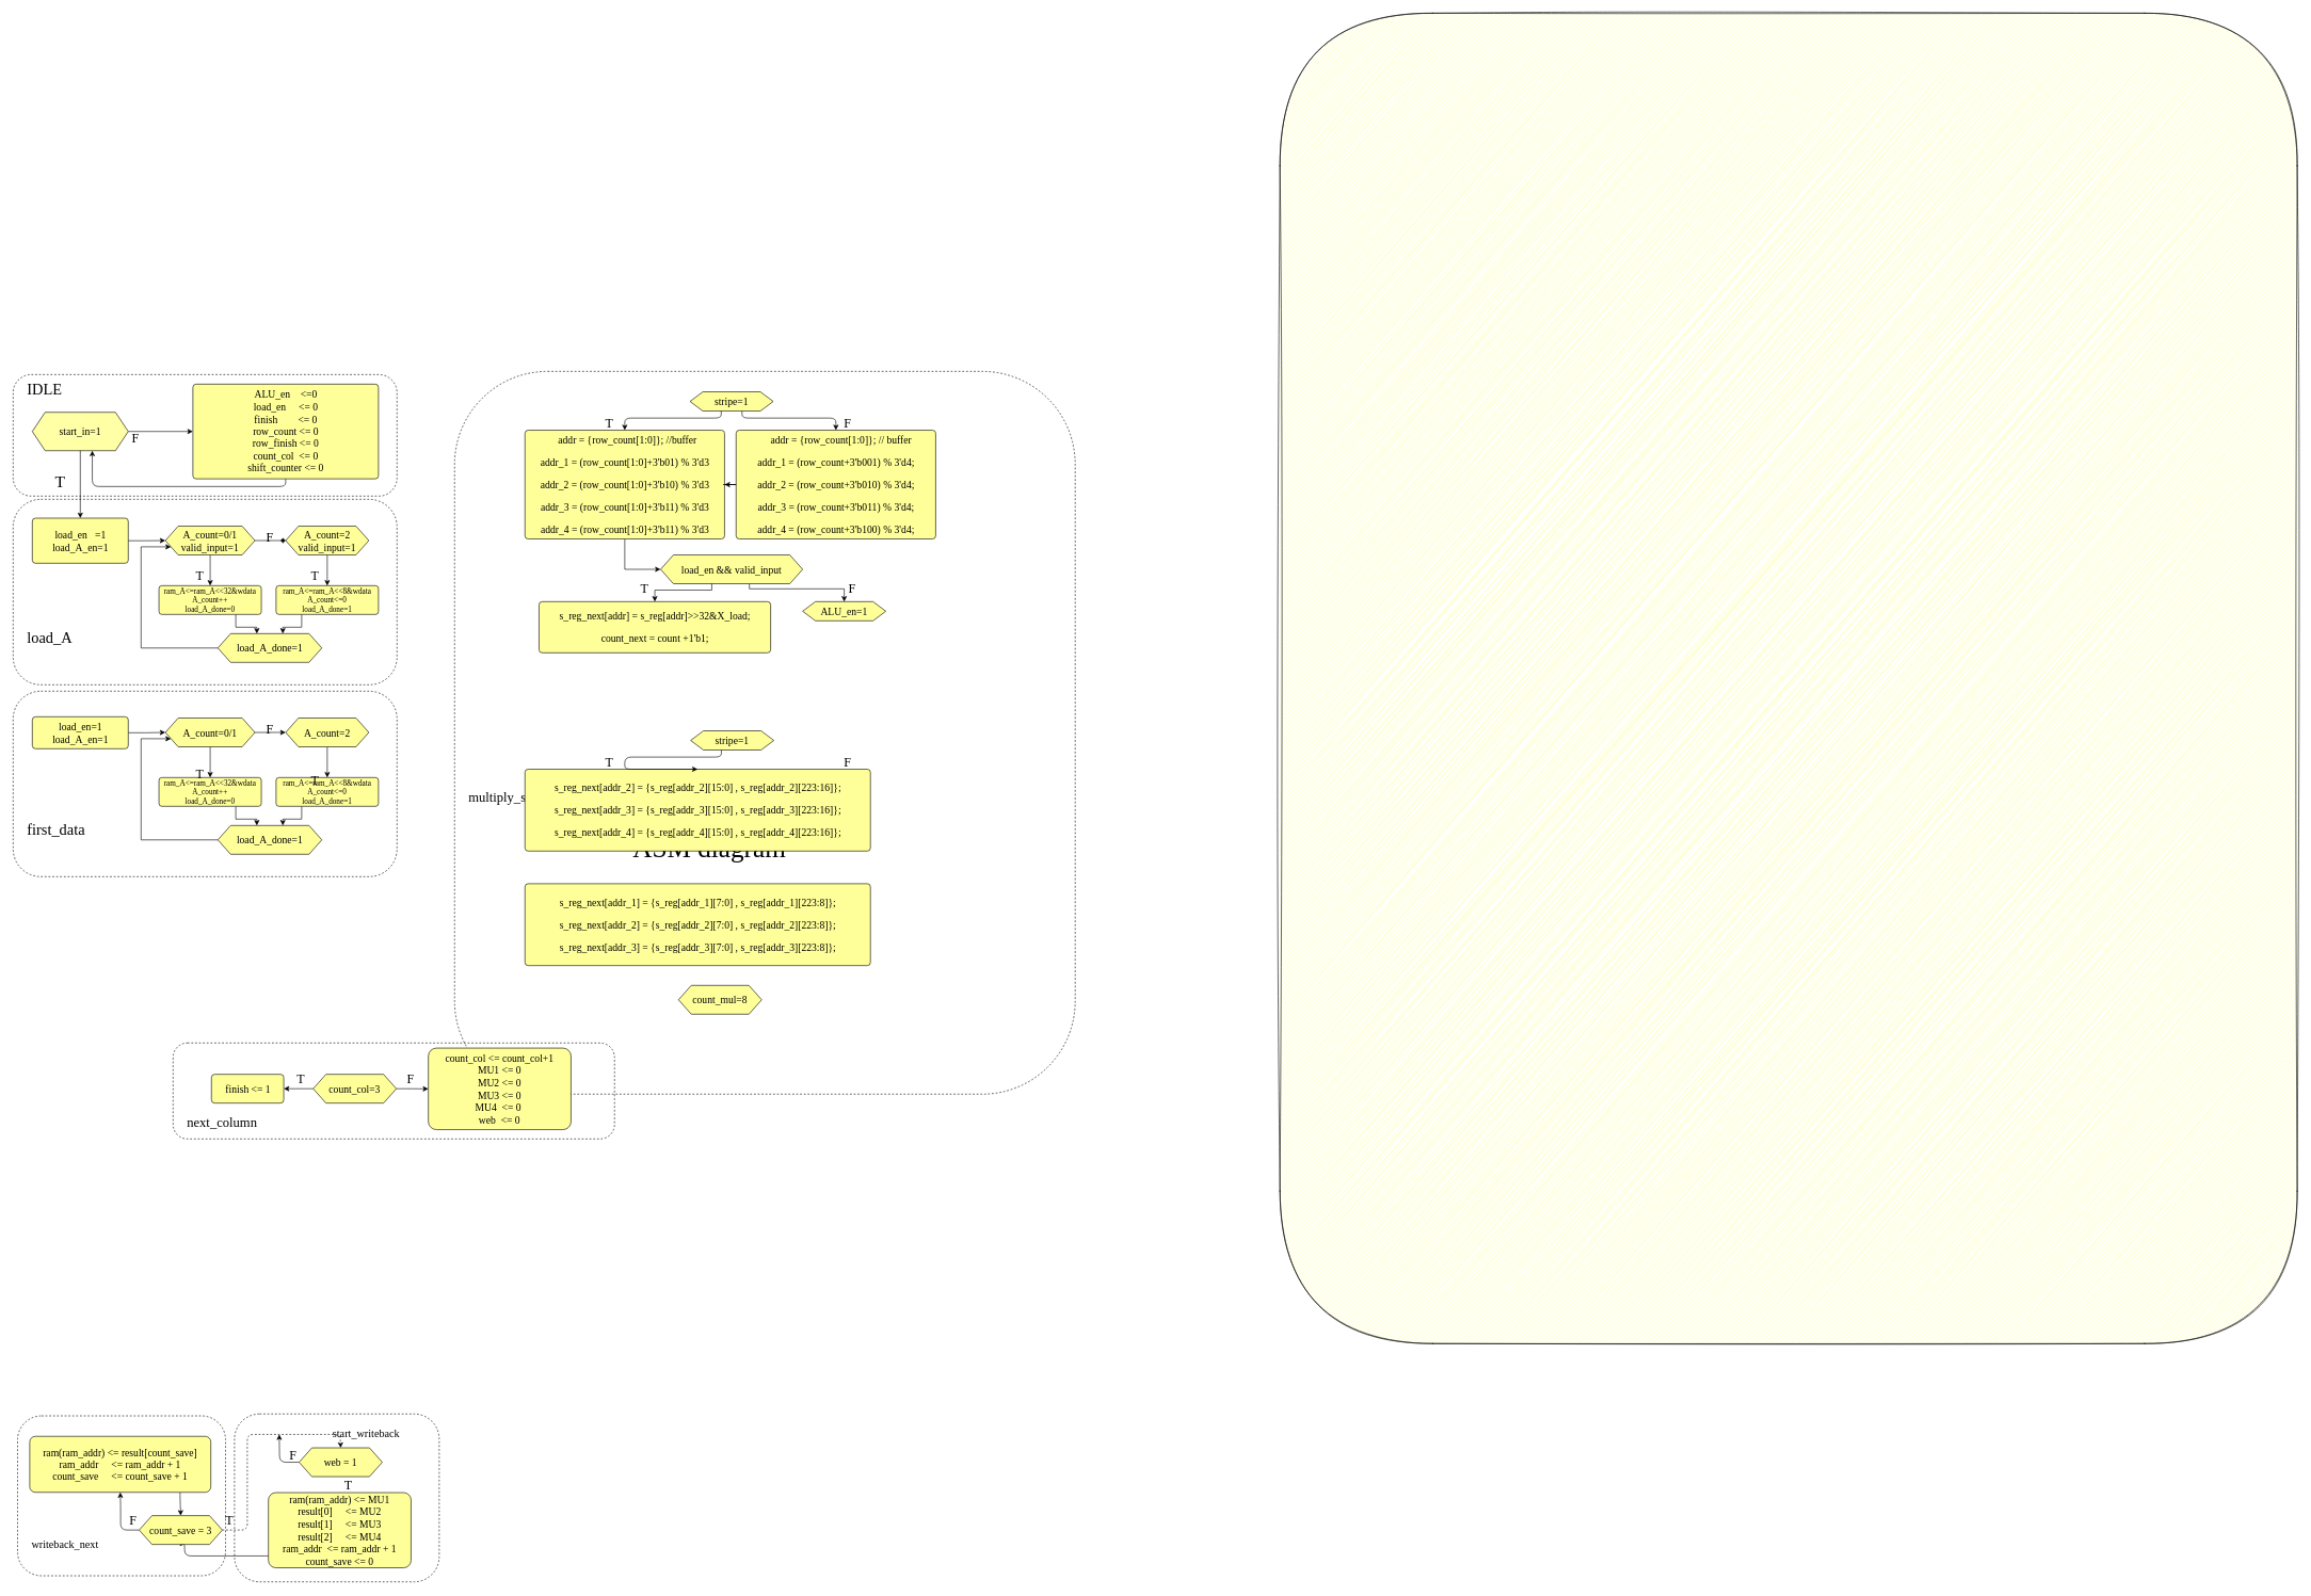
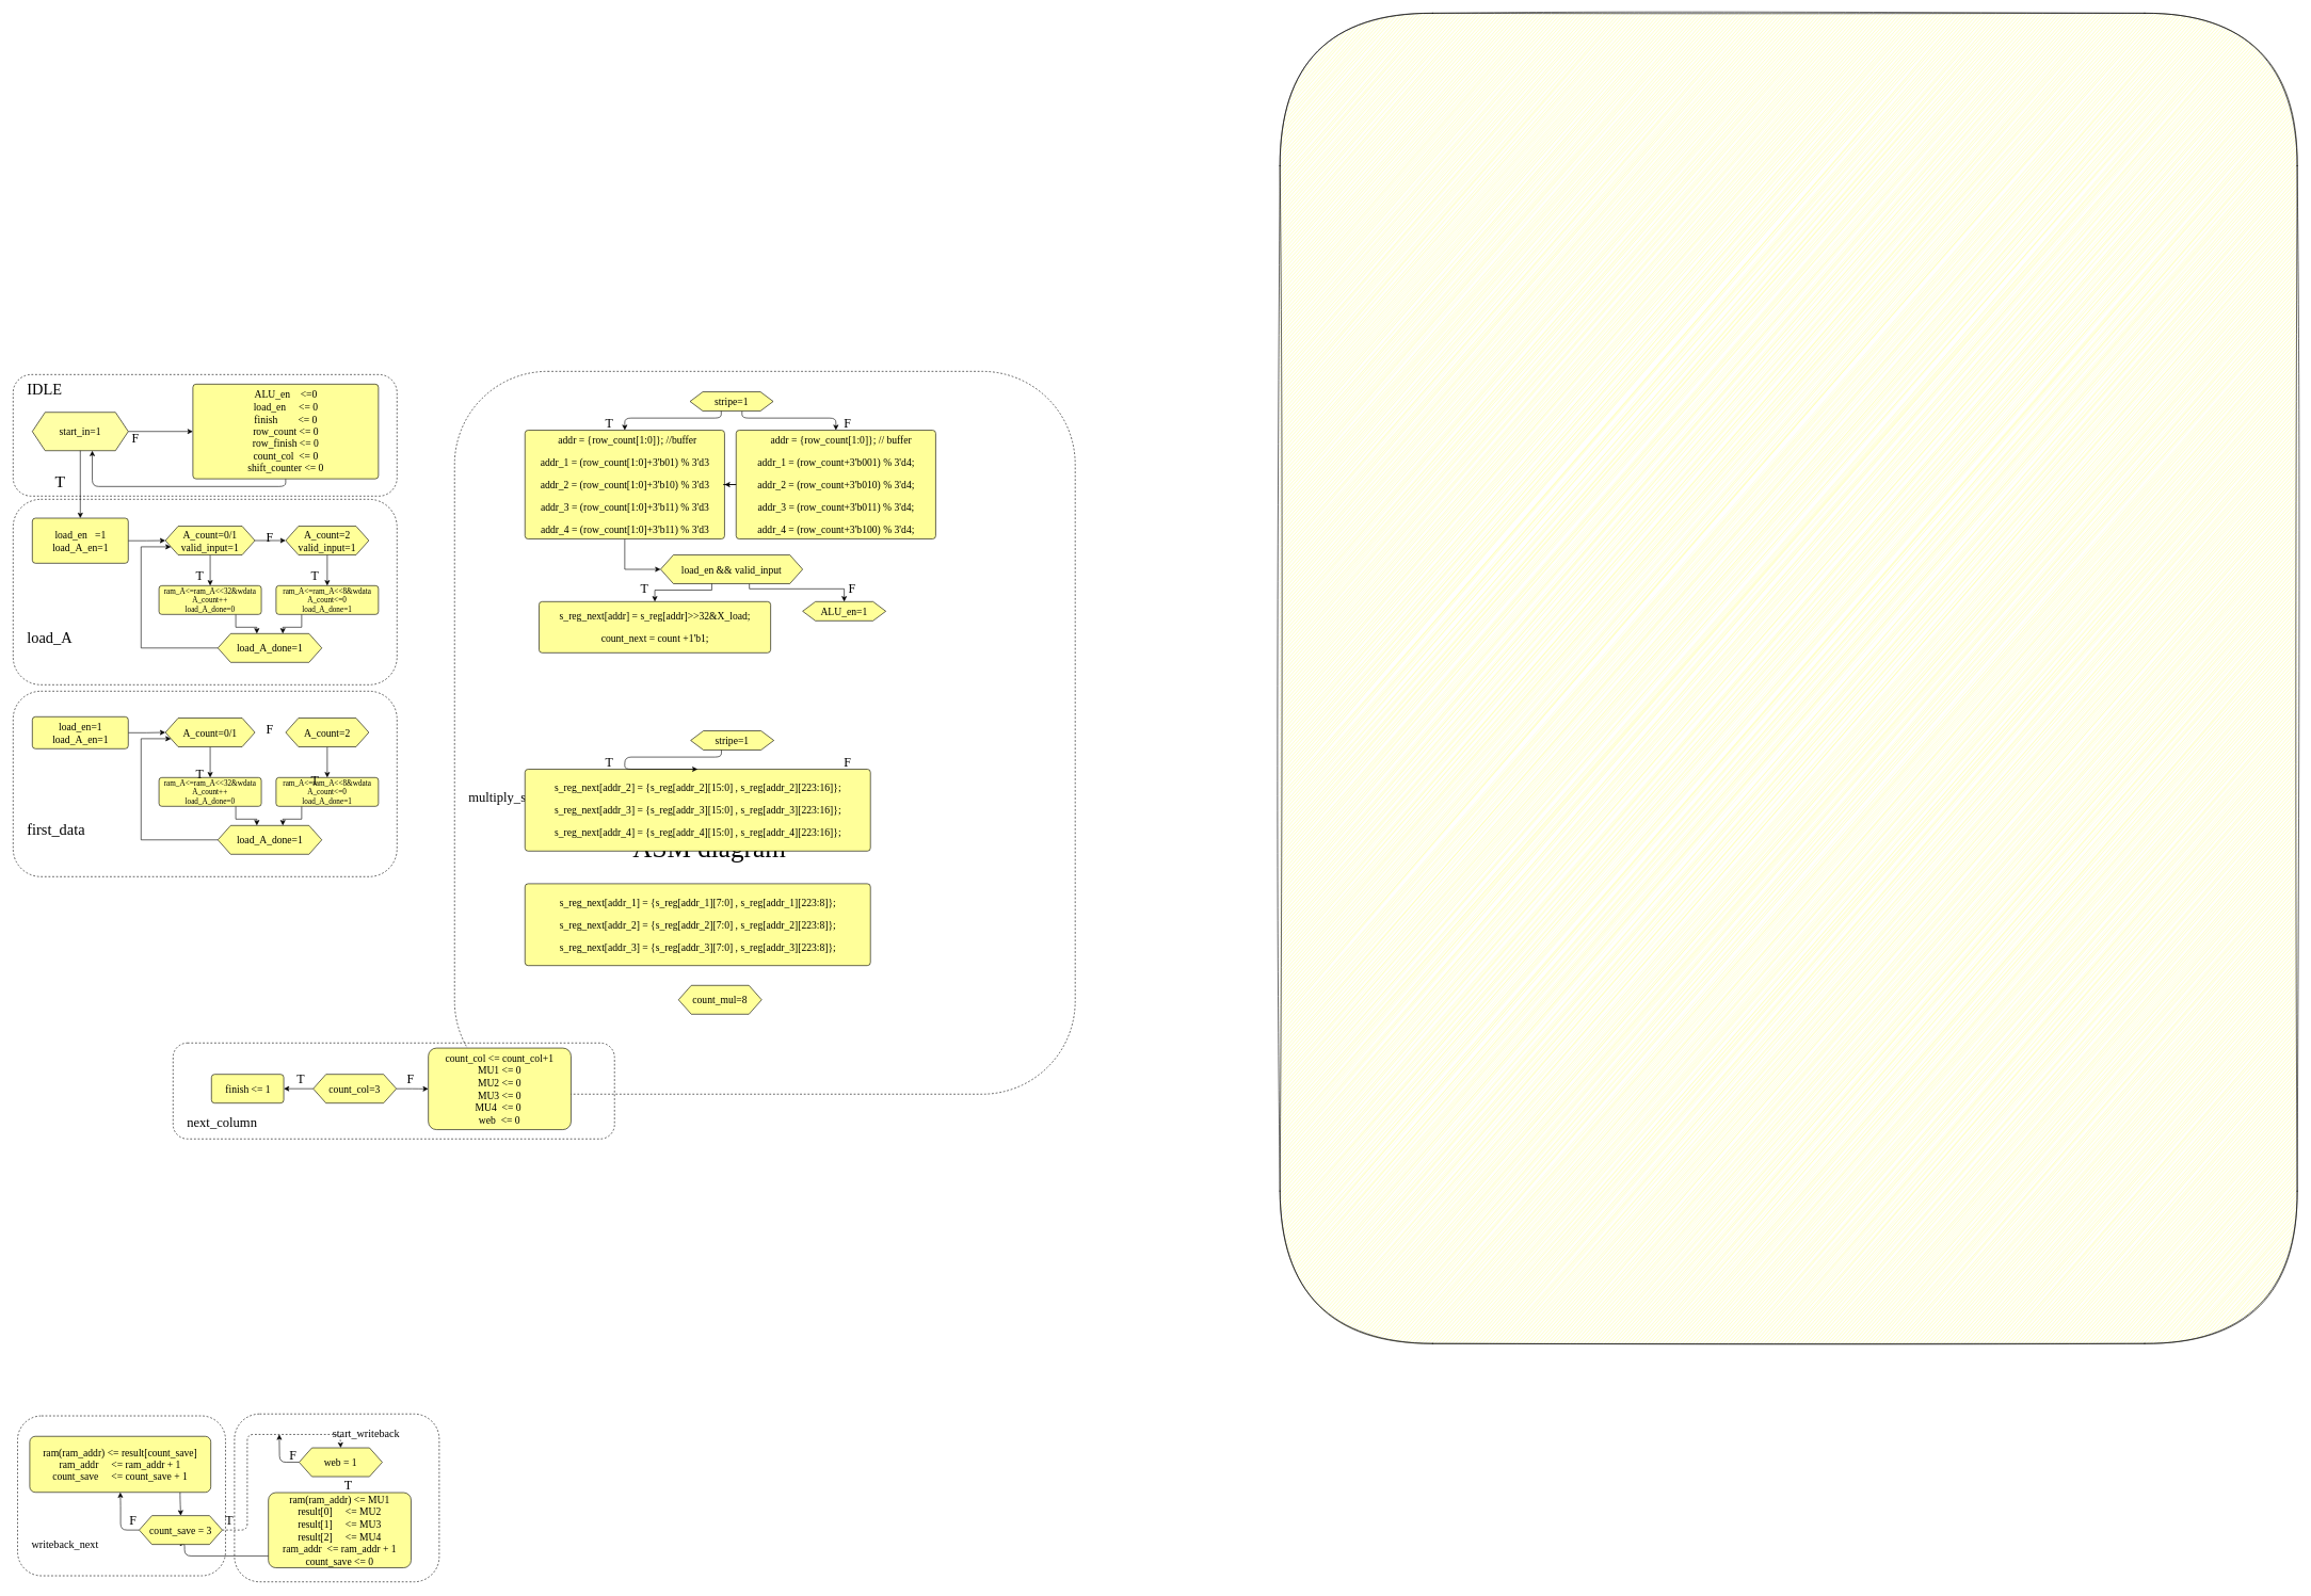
- <mxCell id="5" value="" style="edgeStyle=orthogonalEdgeStyle;rounded=1;orthogonalLoop=1;jettySize=auto;html=1;movable=1;resizable=1;rotatable=1;deletable=1;editable=1;locked=0;connectable=1;endArrow=diamond;" parent="1" source="7" target="9" edge="1"><mxGeometry relative="1" as="geometry" /></mxCell>
+ <mxCell id="5" value="" style="edgeStyle=orthogonalEdgeStyle;rounded=1;orthogonalLoop=1;jettySize=auto;html=1;movable=1;resizable=1;rotatable=1;deletable=1;editable=1;locked=0;connectable=1;" parent="1" source="7" target="9" edge="1"><mxGeometry relative="1" as="geometry" /></mxCell>
- <mxCell id="65" value="" style="edgeStyle=orthogonalEdgeStyle;rounded=1;orthogonalLoop=1;jettySize=auto;html=1;movable=1;resizable=1;rotatable=1;deletable=1;editable=1;locked=0;connectable=1;" edge="1" parent="1" source="67" target="69"><mxGeometry relative="1" as="geometry" /></mxCell>
